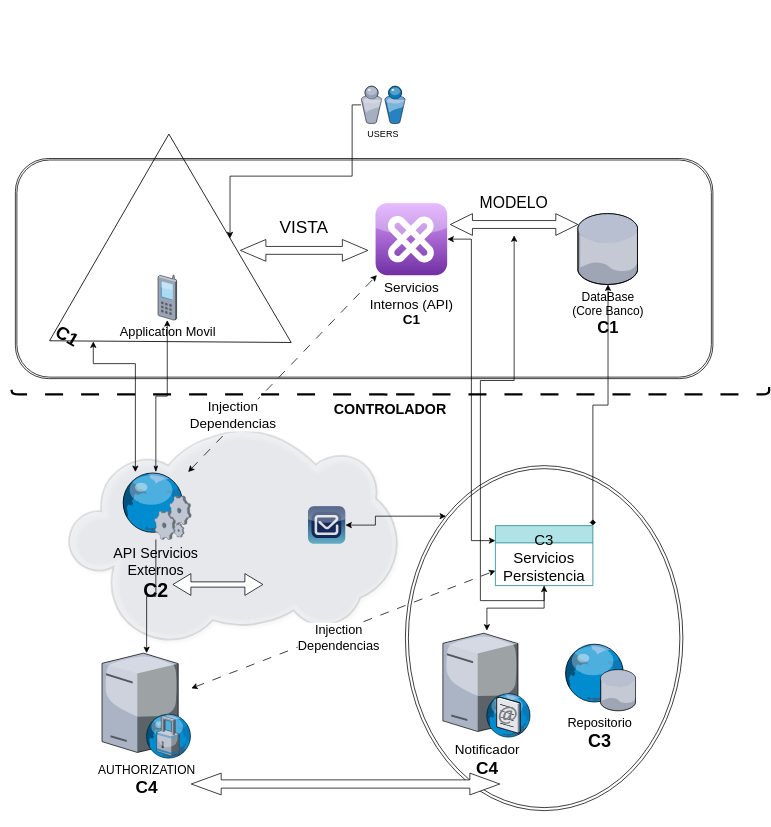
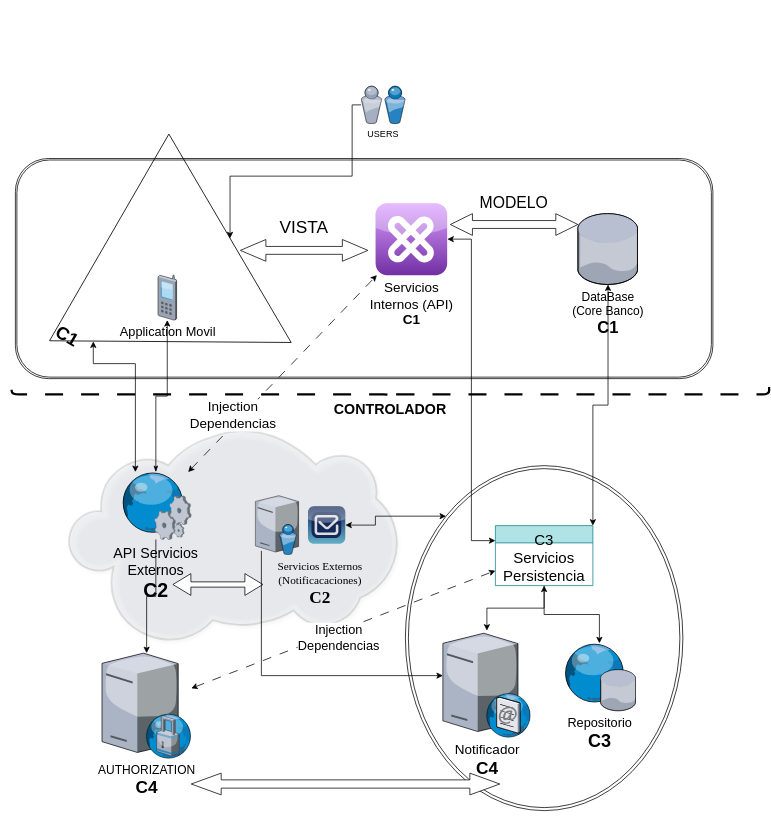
- <mxCell id="18" style="edgeStyle=orthogonalEdgeStyle;rounded=0;orthogonalLoop=1;jettySize=auto;html=1;exitX=0.5;exitY=1;exitDx=0;exitDy=0;startArrow=classic;startFill=1;" edge="1" parent="1" source="20" target="35"><mxGeometry relative="1" as="geometry" /></mxCell>
+ <mxCell id="18" style="edgeStyle=orthogonalEdgeStyle;rounded=0;orthogonalLoop=1;jettySize=auto;html=1;exitX=0.5;exitY=1;exitDx=0;exitDy=0;startArrow=classic;startFill=1;" edge="1" parent="1" source="20" target="27"><mxGeometry relative="1" as="geometry" /></mxCell>
- <mxCell id="16" style="edgeStyle=orthogonalEdgeStyle;rounded=0;orthogonalLoop=1;jettySize=auto;html=1;entryX=1;entryY=0;entryDx=0;entryDy=0;startArrow=classic;startFill=1;endArrow=diamond;" edge="1" parent="1" source="17" target="20"><mxGeometry relative="1" as="geometry" /></mxCell>
+ <mxCell id="16" style="edgeStyle=orthogonalEdgeStyle;rounded=0;orthogonalLoop=1;jettySize=auto;html=1;entryX=1;entryY=0;entryDx=0;entryDy=0;startArrow=classic;startFill=1;" edge="1" parent="1" source="17" target="20"><mxGeometry relative="1" as="geometry" /></mxCell>
+ <mxCell id="24" value="&lt;font style=&quot;&quot;&gt;&lt;span style=&quot;font-size: 15px;&quot;&gt;Servicios Externos&lt;/span&gt;&lt;br&gt;&lt;span style=&quot;font-size: 15px;&quot;&gt;(Notificacaciones)&lt;/span&gt;&lt;br&gt;&lt;font style=&quot;font-size: 23px;&quot;&gt;&lt;b&gt;C2&lt;/b&gt;&lt;/font&gt;&lt;/font&gt;" style="verticalLabelPosition=bottom;aspect=fixed;html=1;verticalAlign=top;strokeColor=none;shape=mxgraph.citrix.directory_server;rounded=0;shadow=0;comic=0;fontFamily=Verdana;align=center;horizontal=1;labelPosition=right;" parent="1" vertex="1"><mxGeometry x="340" y="660" width="57.66" height="78.5" as="geometry" /></mxCell>
+ <mxCell id="29" style="edgeStyle=orthogonalEdgeStyle;rounded=0;orthogonalLoop=1;jettySize=auto;html=1;exitX=0.139;exitY=0.938;exitDx=0;exitDy=0;exitPerimeter=0;" edge="1" parent="1" source="24" target="28"><mxGeometry relative="1" as="geometry"><Array as="points"><mxPoint x="348" y="900" /></Array></mxGeometry></mxCell>
